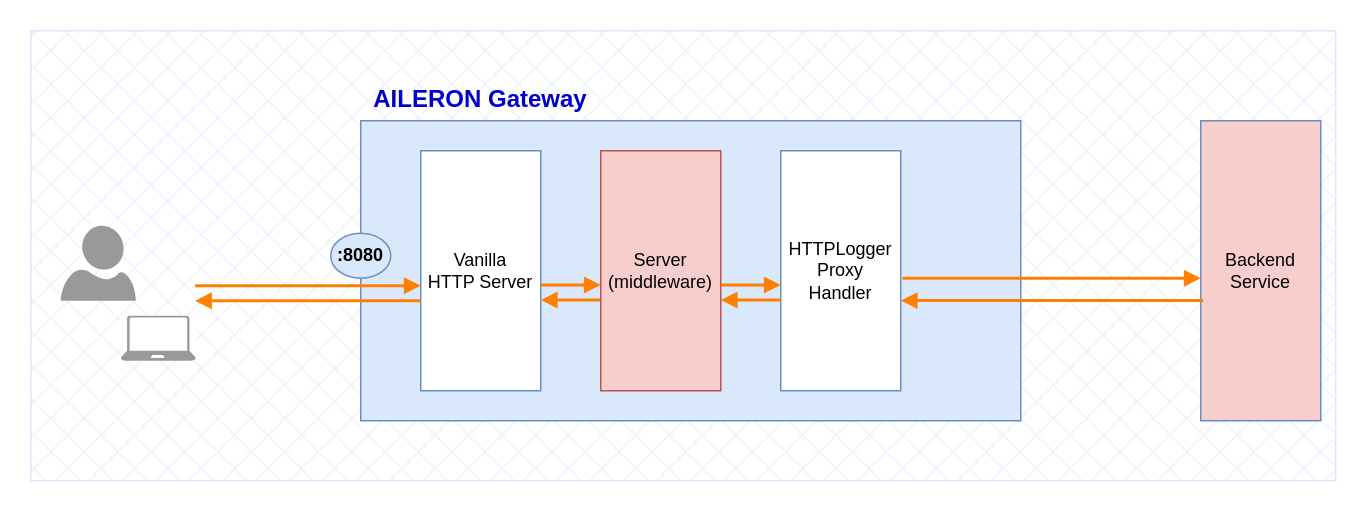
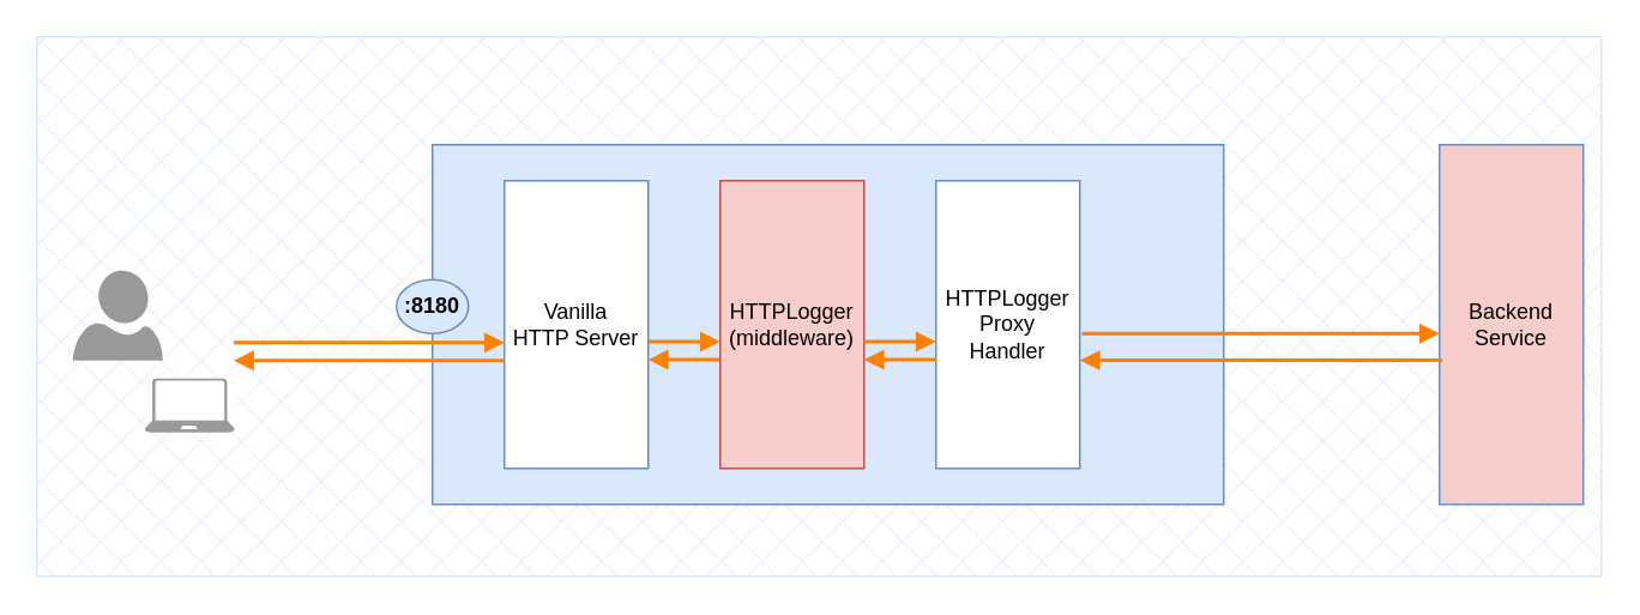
- <mxCell id="5" value="AILERON Gateway" style="text;html=1;align=center;verticalAlign=middle;whiteSpace=wrap;rounded=0;fontSize=16;fillColor=none;strokeColor=none;fontColor=#0000CC;fontStyle=1" parent="1" vertex="1"><mxGeometry x="240" y="50" width="160" height="30" as="geometry" /></mxCell>
- <mxCell id="15" value=":8080" style="ellipse;whiteSpace=wrap;html=1;fontStyle=1;fillColor=#dae8fc;strokeColor=#6c8ebf;" parent="1" vertex="1"><mxGeometry x="220" y="155" width="40" height="30" as="geometry" /></mxCell>
+ <mxCell id="15" value=":8180" style="ellipse;whiteSpace=wrap;html=1;fontStyle=1;fillColor=#dae8fc;strokeColor=#6c8ebf;" parent="1" vertex="1"><mxGeometry x="220" y="155" width="40" height="30" as="geometry" /></mxCell>
- <mxCell id="19" value="Server&lt;div&gt;(middleware)&lt;/div&gt;" style="rounded=0;whiteSpace=wrap;html=1;fillColor=#f8cecc;strokeColor=#b85450;" vertex="1" parent="1"><mxGeometry x="400" y="100" width="80" height="160" as="geometry" /></mxCell>
+ <mxCell id="19" value="HTTPLogger&lt;div&gt;(middleware)&lt;/div&gt;" style="rounded=0;whiteSpace=wrap;html=1;fillColor=#f8cecc;strokeColor=#b85450;" vertex="1" parent="1"><mxGeometry x="400" y="100" width="80" height="160" as="geometry" /></mxCell>
